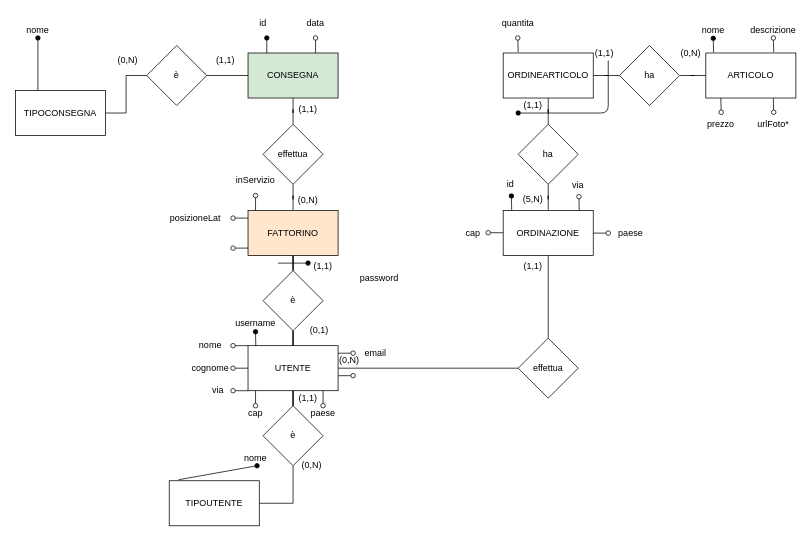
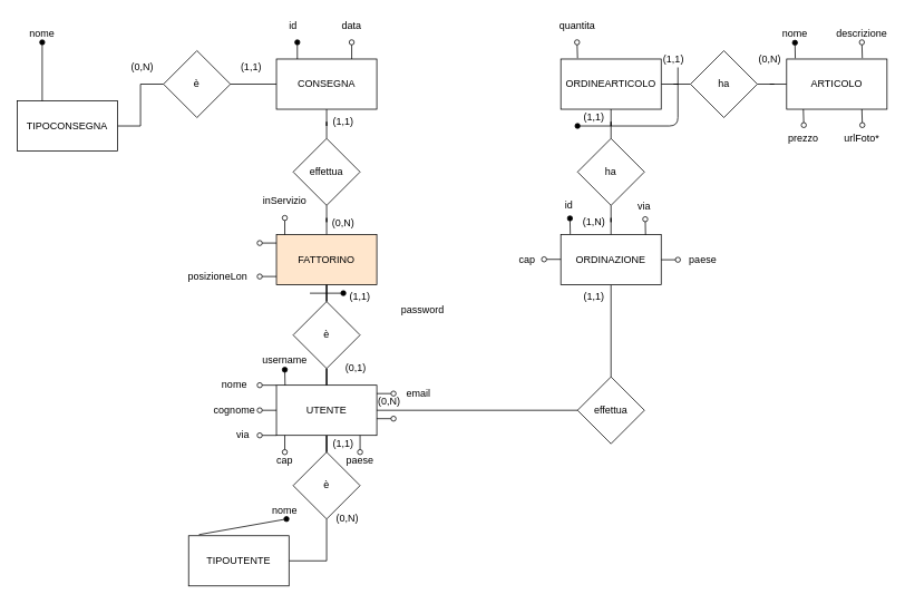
- <mxCell id="10" value="CONSEGNA" style="rounded=0;whiteSpace=wrap;html=1;fillColor=#d5e8d4;" parent="1" vertex="1"><mxGeometry x="330" y="70" width="120" height="60" as="geometry" /></mxCell>
+ <mxCell id="10" value="CONSEGNA" style="rounded=0;whiteSpace=wrap;html=1;" parent="1" vertex="1"><mxGeometry x="330" y="70" width="120" height="60" as="geometry" /></mxCell>
- <mxCell id="91" value="(5,N)" style="text;html=1;strokeColor=none;fillColor=none;align=center;verticalAlign=middle;whiteSpace=wrap;rounded=0;" vertex="1" parent="1"><mxGeometry x="690" y="255" width="40" height="20" as="geometry" /></mxCell>
+ <mxCell id="91" value="(1,N)" style="text;html=1;strokeColor=none;fillColor=none;align=center;verticalAlign=middle;whiteSpace=wrap;rounded=0;" vertex="1" parent="1"><mxGeometry x="690" y="255" width="40" height="20" as="geometry" /></mxCell>
- <mxCell id="47" value="posizioneLat" style="text;html=1;strokeColor=none;fillColor=none;align=center;verticalAlign=middle;whiteSpace=wrap;rounded=0;" vertex="1" parent="1"><mxGeometry x="240" y="280" width="40" height="20" as="geometry" /></mxCell>
+ <mxCell id="45" value="posizioneLon" style="text;html=1;strokeColor=none;fillColor=none;align=center;verticalAlign=middle;whiteSpace=wrap;rounded=0;" vertex="1" parent="1"><mxGeometry x="240" y="320" width="40" height="20" as="geometry" /></mxCell>
